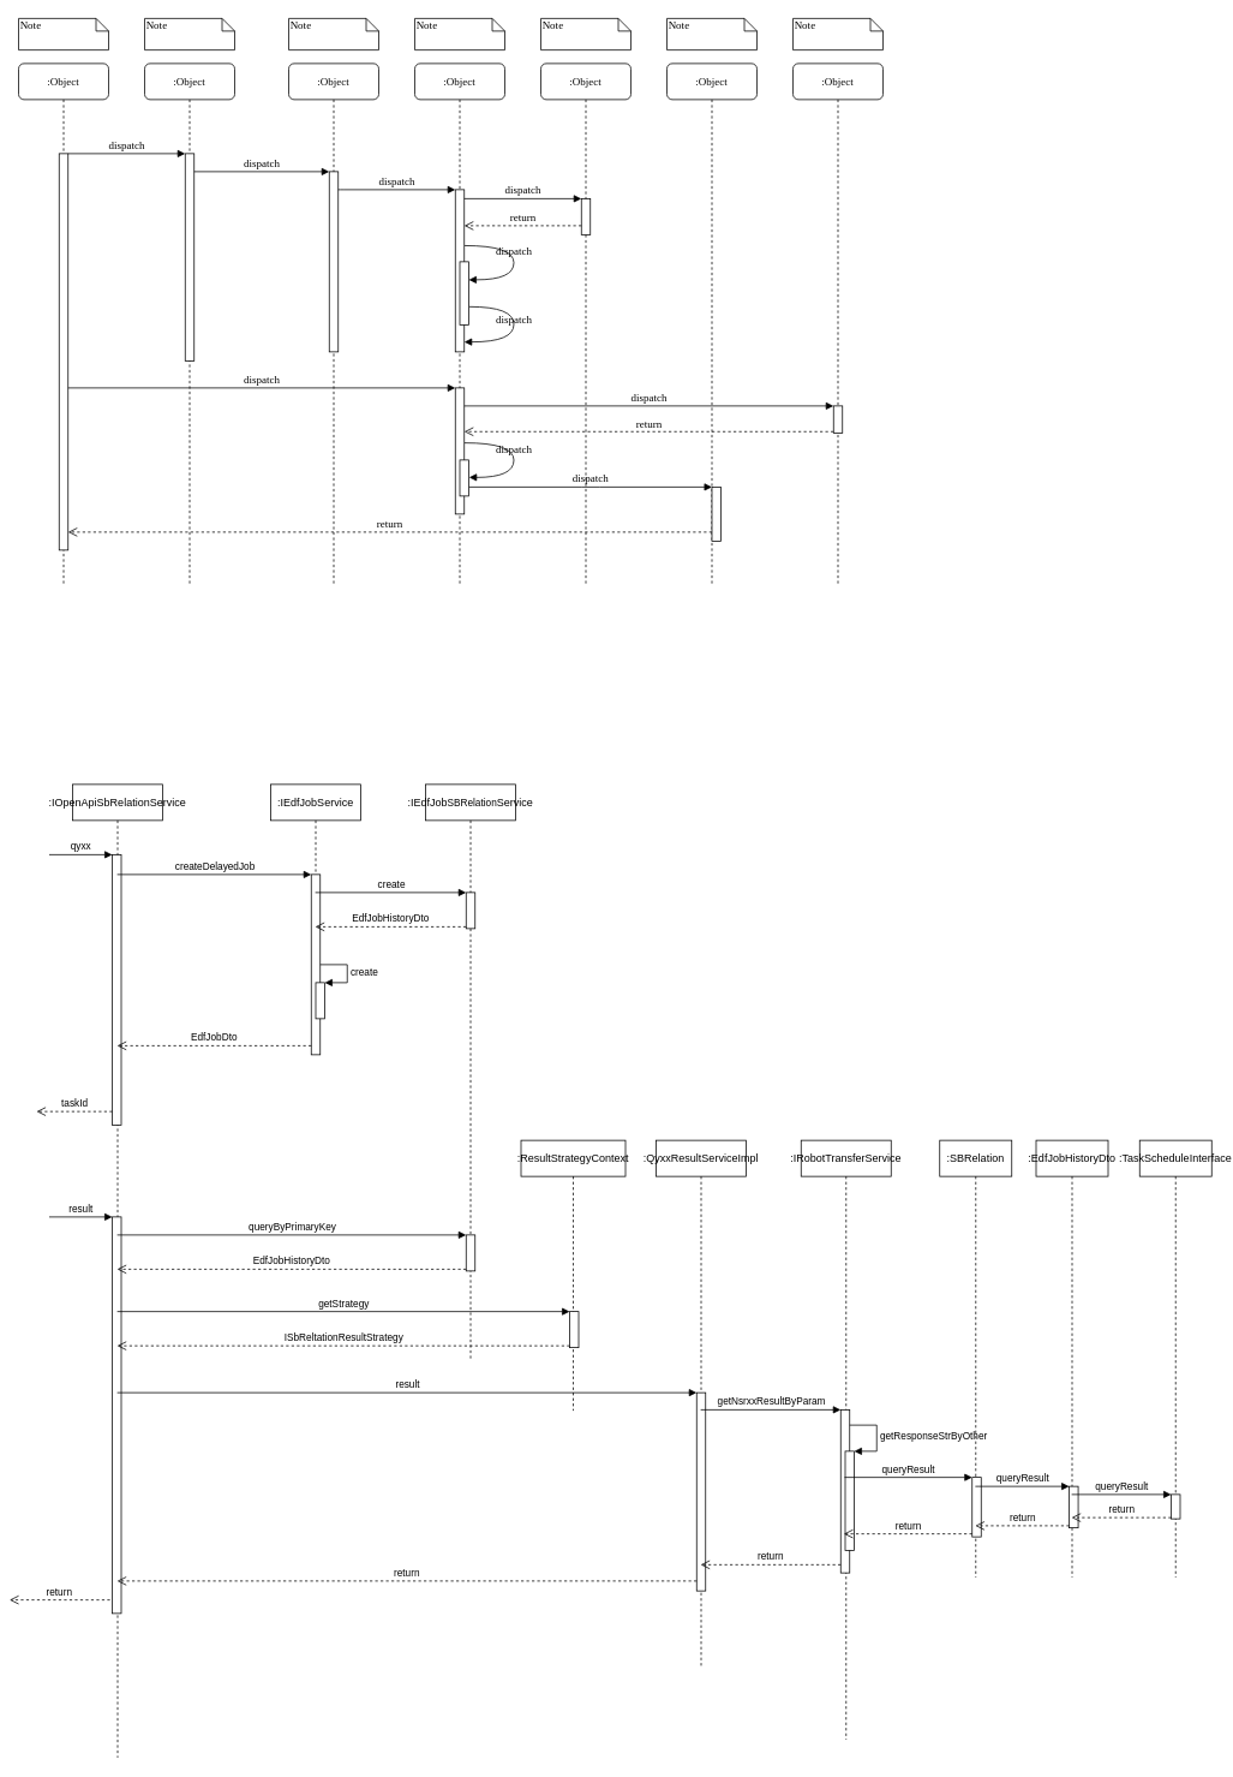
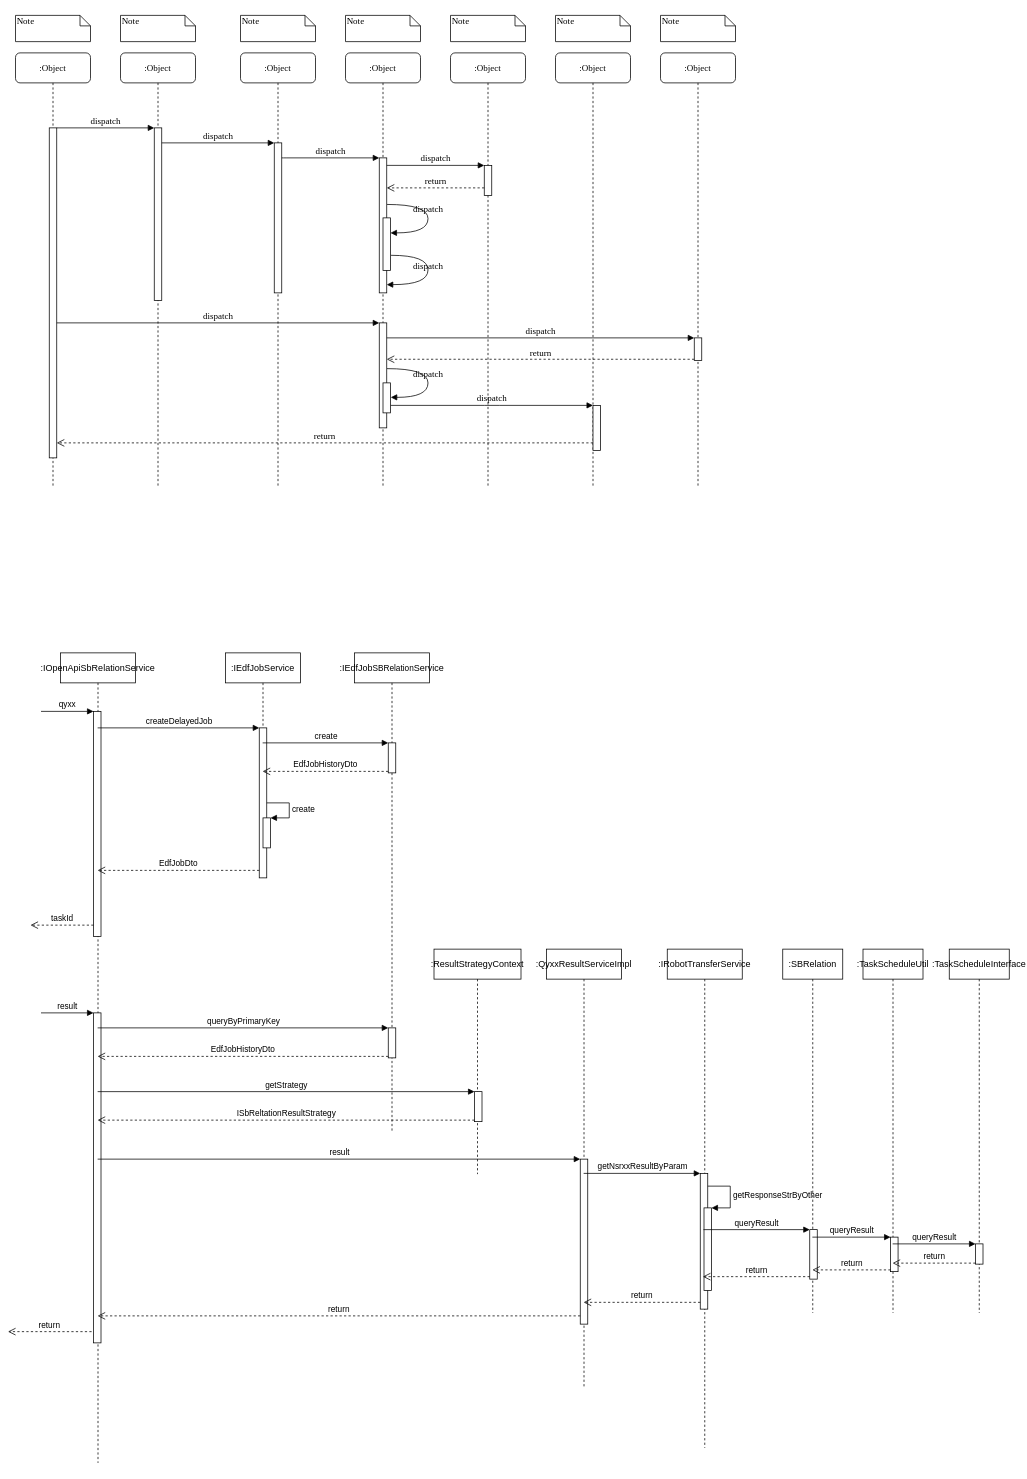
- <mxCell id="77" value=":EdfJobHistoryDto" style="shape=umlLifeline;perimeter=lifelinePerimeter;whiteSpace=wrap;html=1;container=1;collapsible=0;recursiveResize=0;outlineConnect=0;" vertex="1" parent="1"><mxGeometry x="1150" y="1265" width="80" height="485" as="geometry" /></mxCell>
+ <mxCell id="77" value=":TaskScheduleUtil" style="shape=umlLifeline;perimeter=lifelinePerimeter;whiteSpace=wrap;html=1;container=1;collapsible=0;recursiveResize=0;outlineConnect=0;" vertex="1" parent="1"><mxGeometry x="1150" y="1265" width="80" height="485" as="geometry" /></mxCell>
